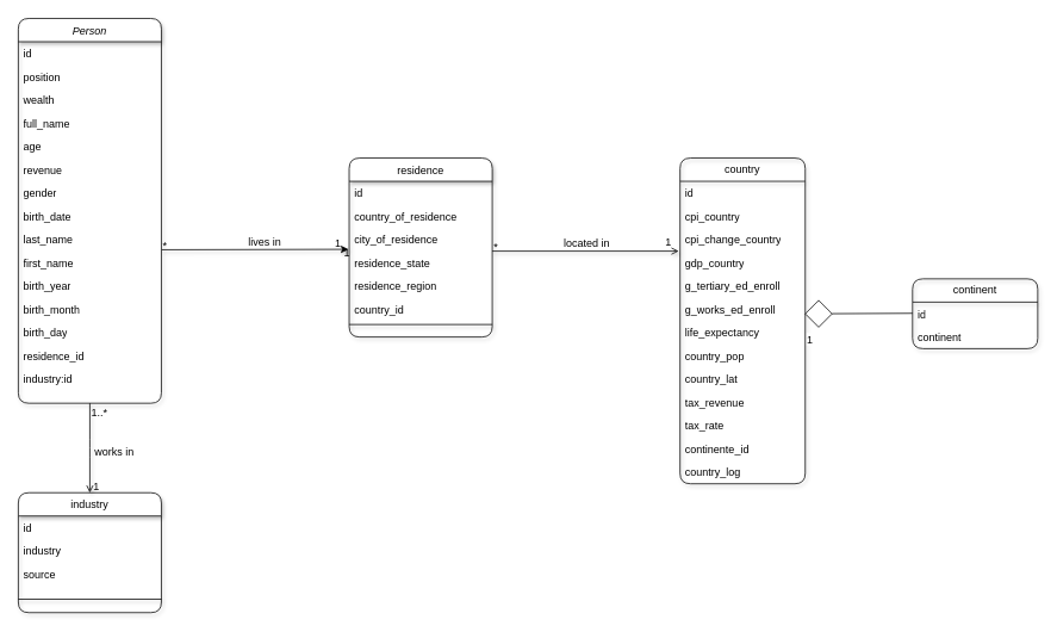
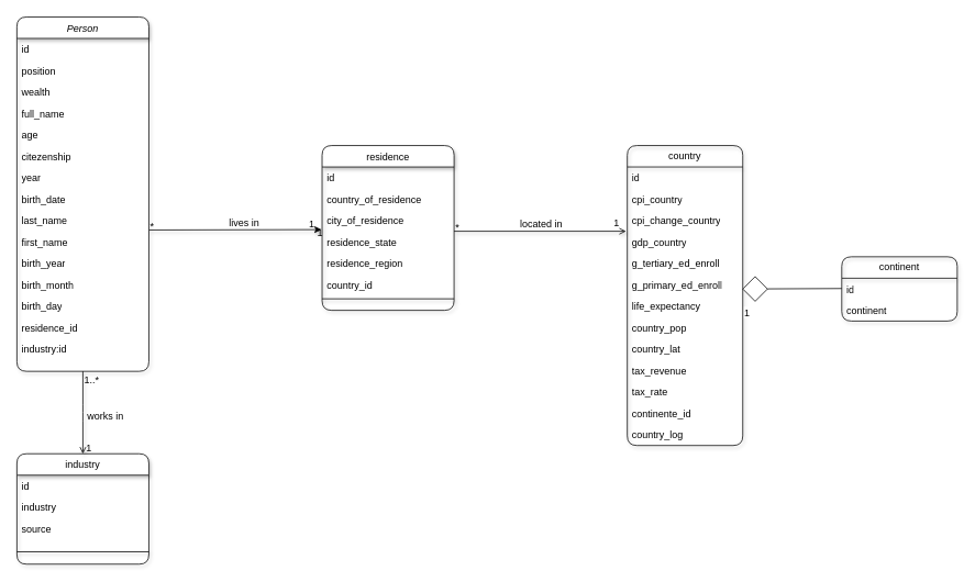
- <mxCell id="8" value="revenue" style="text;strokeColor=none;fillColor=none;align=left;verticalAlign=top;spacingLeft=4;spacingRight=4;overflow=hidden;rotatable=0;points=[[0,0.5],[1,0.5]];portConstraint=eastwest;whiteSpace=wrap;html=1;;rounded=1;shadow=1" parent="2" vertex="1"><mxGeometry y="156" width="160" height="26" as="geometry" /></mxCell>
+ <mxCell id="8" value="citezenship" style="text;strokeColor=none;fillColor=none;align=left;verticalAlign=top;spacingLeft=4;spacingRight=4;overflow=hidden;rotatable=0;points=[[0,0.5],[1,0.5]];portConstraint=eastwest;whiteSpace=wrap;html=1;;rounded=1;shadow=1" parent="2" vertex="1"><mxGeometry y="156" width="160" height="26" as="geometry" /></mxCell>
- <mxCell id="9" value="gender" style="text;strokeColor=none;fillColor=none;align=left;verticalAlign=top;spacingLeft=4;spacingRight=4;overflow=hidden;rotatable=0;points=[[0,0.5],[1,0.5]];portConstraint=eastwest;whiteSpace=wrap;html=1;;rounded=1;shadow=1" parent="2" vertex="1"><mxGeometry y="182" width="160" height="26" as="geometry" /></mxCell>
+ <mxCell id="9" value="year" style="text;strokeColor=none;fillColor=none;align=left;verticalAlign=top;spacingLeft=4;spacingRight=4;overflow=hidden;rotatable=0;points=[[0,0.5],[1,0.5]];portConstraint=eastwest;whiteSpace=wrap;html=1;;rounded=1;shadow=1" parent="2" vertex="1"><mxGeometry y="182" width="160" height="26" as="geometry" /></mxCell>
- <mxCell id="45" value="g_works_ed_enroll" style="text;strokeColor=none;fillColor=none;align=left;verticalAlign=top;spacingLeft=4;spacingRight=4;overflow=hidden;rotatable=0;points=[[0,0.5],[1,0.5]];portConstraint=eastwest;whiteSpace=wrap;html=1;;rounded=1;shadow=1" parent="39" vertex="1"><mxGeometry y="156" width="140" height="26" as="geometry" /></mxCell>
+ <mxCell id="45" value="g_primary_ed_enroll" style="text;strokeColor=none;fillColor=none;align=left;verticalAlign=top;spacingLeft=4;spacingRight=4;overflow=hidden;rotatable=0;points=[[0,0.5],[1,0.5]];portConstraint=eastwest;whiteSpace=wrap;html=1;;rounded=1;shadow=1" parent="39" vertex="1"><mxGeometry y="156" width="140" height="26" as="geometry" /></mxCell>
